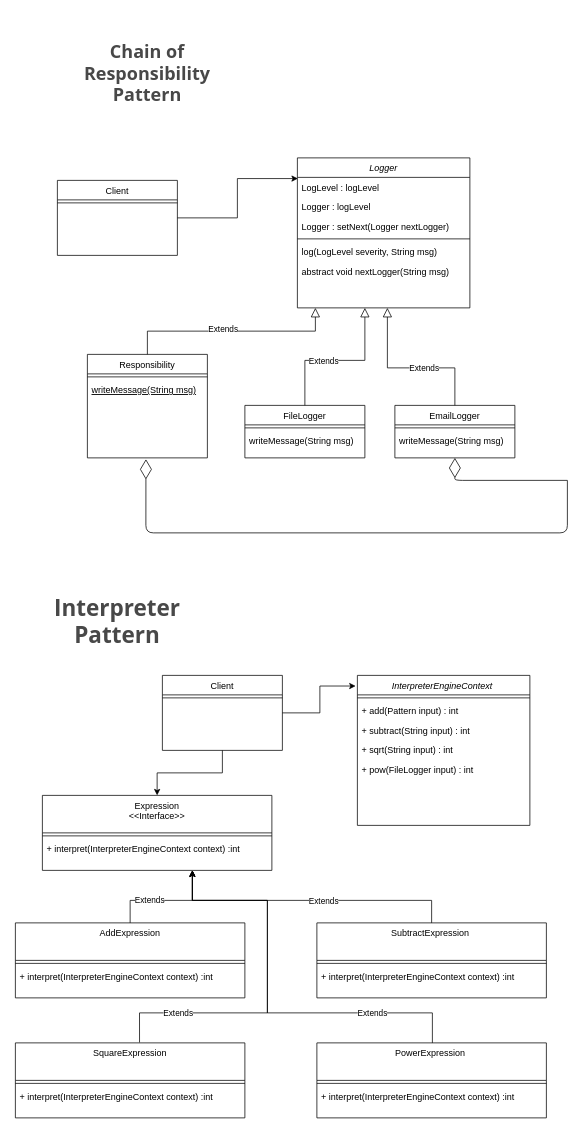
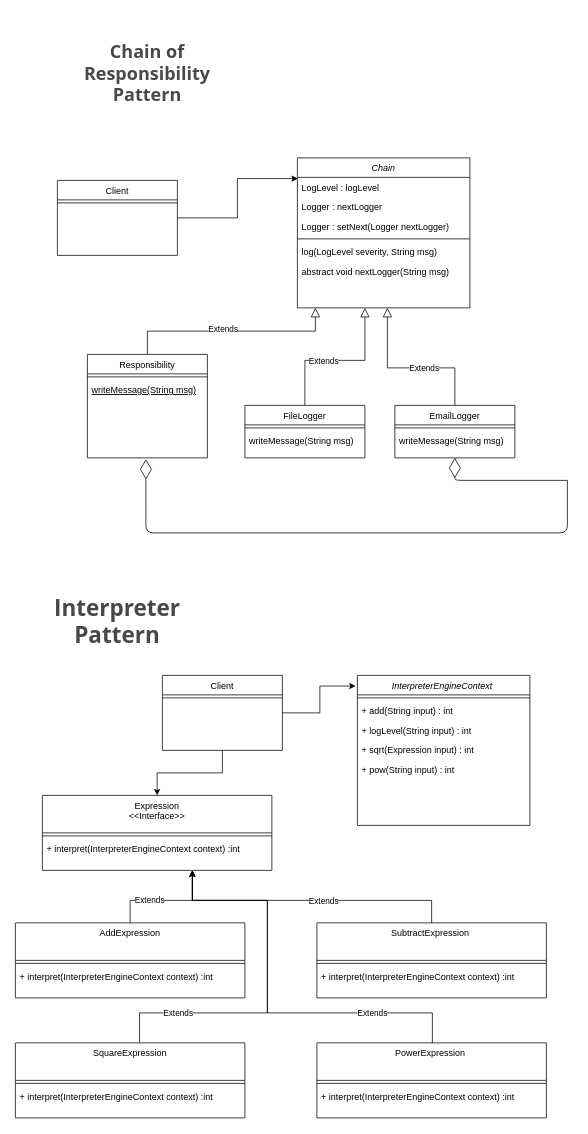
- <mxCell id="2" value="Logger" style="swimlane;fontStyle=2;align=center;verticalAlign=top;childLayout=stackLayout;horizontal=1;startSize=26;horizontalStack=0;resizeParent=1;resizeLast=0;collapsible=1;marginBottom=0;rounded=0;shadow=0;strokeWidth=1;" parent="1" vertex="1"><mxGeometry x="396" y="210" width="230" height="200" as="geometry"><mxRectangle x="230" y="140" width="160" height="26" as="alternateBounds" /></mxGeometry></mxCell>
+ <mxCell id="2" value="Chain" style="swimlane;fontStyle=2;align=center;verticalAlign=top;childLayout=stackLayout;horizontal=1;startSize=26;horizontalStack=0;resizeParent=1;resizeLast=0;collapsible=1;marginBottom=0;rounded=0;shadow=0;strokeWidth=1;" parent="1" vertex="1"><mxGeometry x="396" y="210" width="230" height="200" as="geometry"><mxRectangle x="230" y="140" width="160" height="26" as="alternateBounds" /></mxGeometry></mxCell>
- <mxCell id="4" value="Logger : logLevel" style="text;align=left;verticalAlign=top;spacingLeft=4;spacingRight=4;overflow=hidden;rotatable=0;points=[[0,0.5],[1,0.5]];portConstraint=eastwest;rounded=0;shadow=0;html=0;" parent="2" vertex="1"><mxGeometry y="52" width="230" height="26" as="geometry" /></mxCell>
+ <mxCell id="4" value="Logger : nextLogger" style="text;align=left;verticalAlign=top;spacingLeft=4;spacingRight=4;overflow=hidden;rotatable=0;points=[[0,0.5],[1,0.5]];portConstraint=eastwest;rounded=0;shadow=0;html=0;" parent="2" vertex="1"><mxGeometry y="52" width="230" height="26" as="geometry" /></mxCell>
- <mxCell id="37" value="+ add(Pattern input) : int" style="text;align=left;verticalAlign=top;spacingLeft=4;spacingRight=4;overflow=hidden;rotatable=0;points=[[0,0.5],[1,0.5]];portConstraint=eastwest;" parent="35" vertex="1"><mxGeometry y="34" width="230" height="26" as="geometry" /></mxCell>
+ <mxCell id="37" value="+ add(String input) : int" style="text;align=left;verticalAlign=top;spacingLeft=4;spacingRight=4;overflow=hidden;rotatable=0;points=[[0,0.5],[1,0.5]];portConstraint=eastwest;" parent="35" vertex="1"><mxGeometry y="34" width="230" height="26" as="geometry" /></mxCell>
- <mxCell id="38" value="+ subtract(String input) : int" style="text;align=left;verticalAlign=top;spacingLeft=4;spacingRight=4;overflow=hidden;rotatable=0;points=[[0,0.5],[1,0.5]];portConstraint=eastwest;" parent="35" vertex="1"><mxGeometry y="60" width="230" height="26" as="geometry" /></mxCell>
+ <mxCell id="38" value="+ logLevel(String input) : int" style="text;align=left;verticalAlign=top;spacingLeft=4;spacingRight=4;overflow=hidden;rotatable=0;points=[[0,0.5],[1,0.5]];portConstraint=eastwest;" parent="35" vertex="1"><mxGeometry y="60" width="230" height="26" as="geometry" /></mxCell>
- <mxCell id="39" value="+ sqrt(String input) : int" style="text;align=left;verticalAlign=top;spacingLeft=4;spacingRight=4;overflow=hidden;rotatable=0;points=[[0,0.5],[1,0.5]];portConstraint=eastwest;" parent="35" vertex="1"><mxGeometry y="86" width="230" height="26" as="geometry" /></mxCell>
+ <mxCell id="39" value="+ sqrt(Expression input) : int" style="text;align=left;verticalAlign=top;spacingLeft=4;spacingRight=4;overflow=hidden;rotatable=0;points=[[0,0.5],[1,0.5]];portConstraint=eastwest;" parent="35" vertex="1"><mxGeometry y="86" width="230" height="26" as="geometry" /></mxCell>
- <mxCell id="40" value="+ pow(FileLogger input) : int" style="text;align=left;verticalAlign=top;spacingLeft=4;spacingRight=4;overflow=hidden;rotatable=0;points=[[0,0.5],[1,0.5]];portConstraint=eastwest;" parent="35" vertex="1"><mxGeometry y="112" width="230" height="26" as="geometry" /></mxCell>
+ <mxCell id="40" value="+ pow(String input) : int" style="text;align=left;verticalAlign=top;spacingLeft=4;spacingRight=4;overflow=hidden;rotatable=0;points=[[0,0.5],[1,0.5]];portConstraint=eastwest;" parent="35" vertex="1"><mxGeometry y="112" width="230" height="26" as="geometry" /></mxCell>
